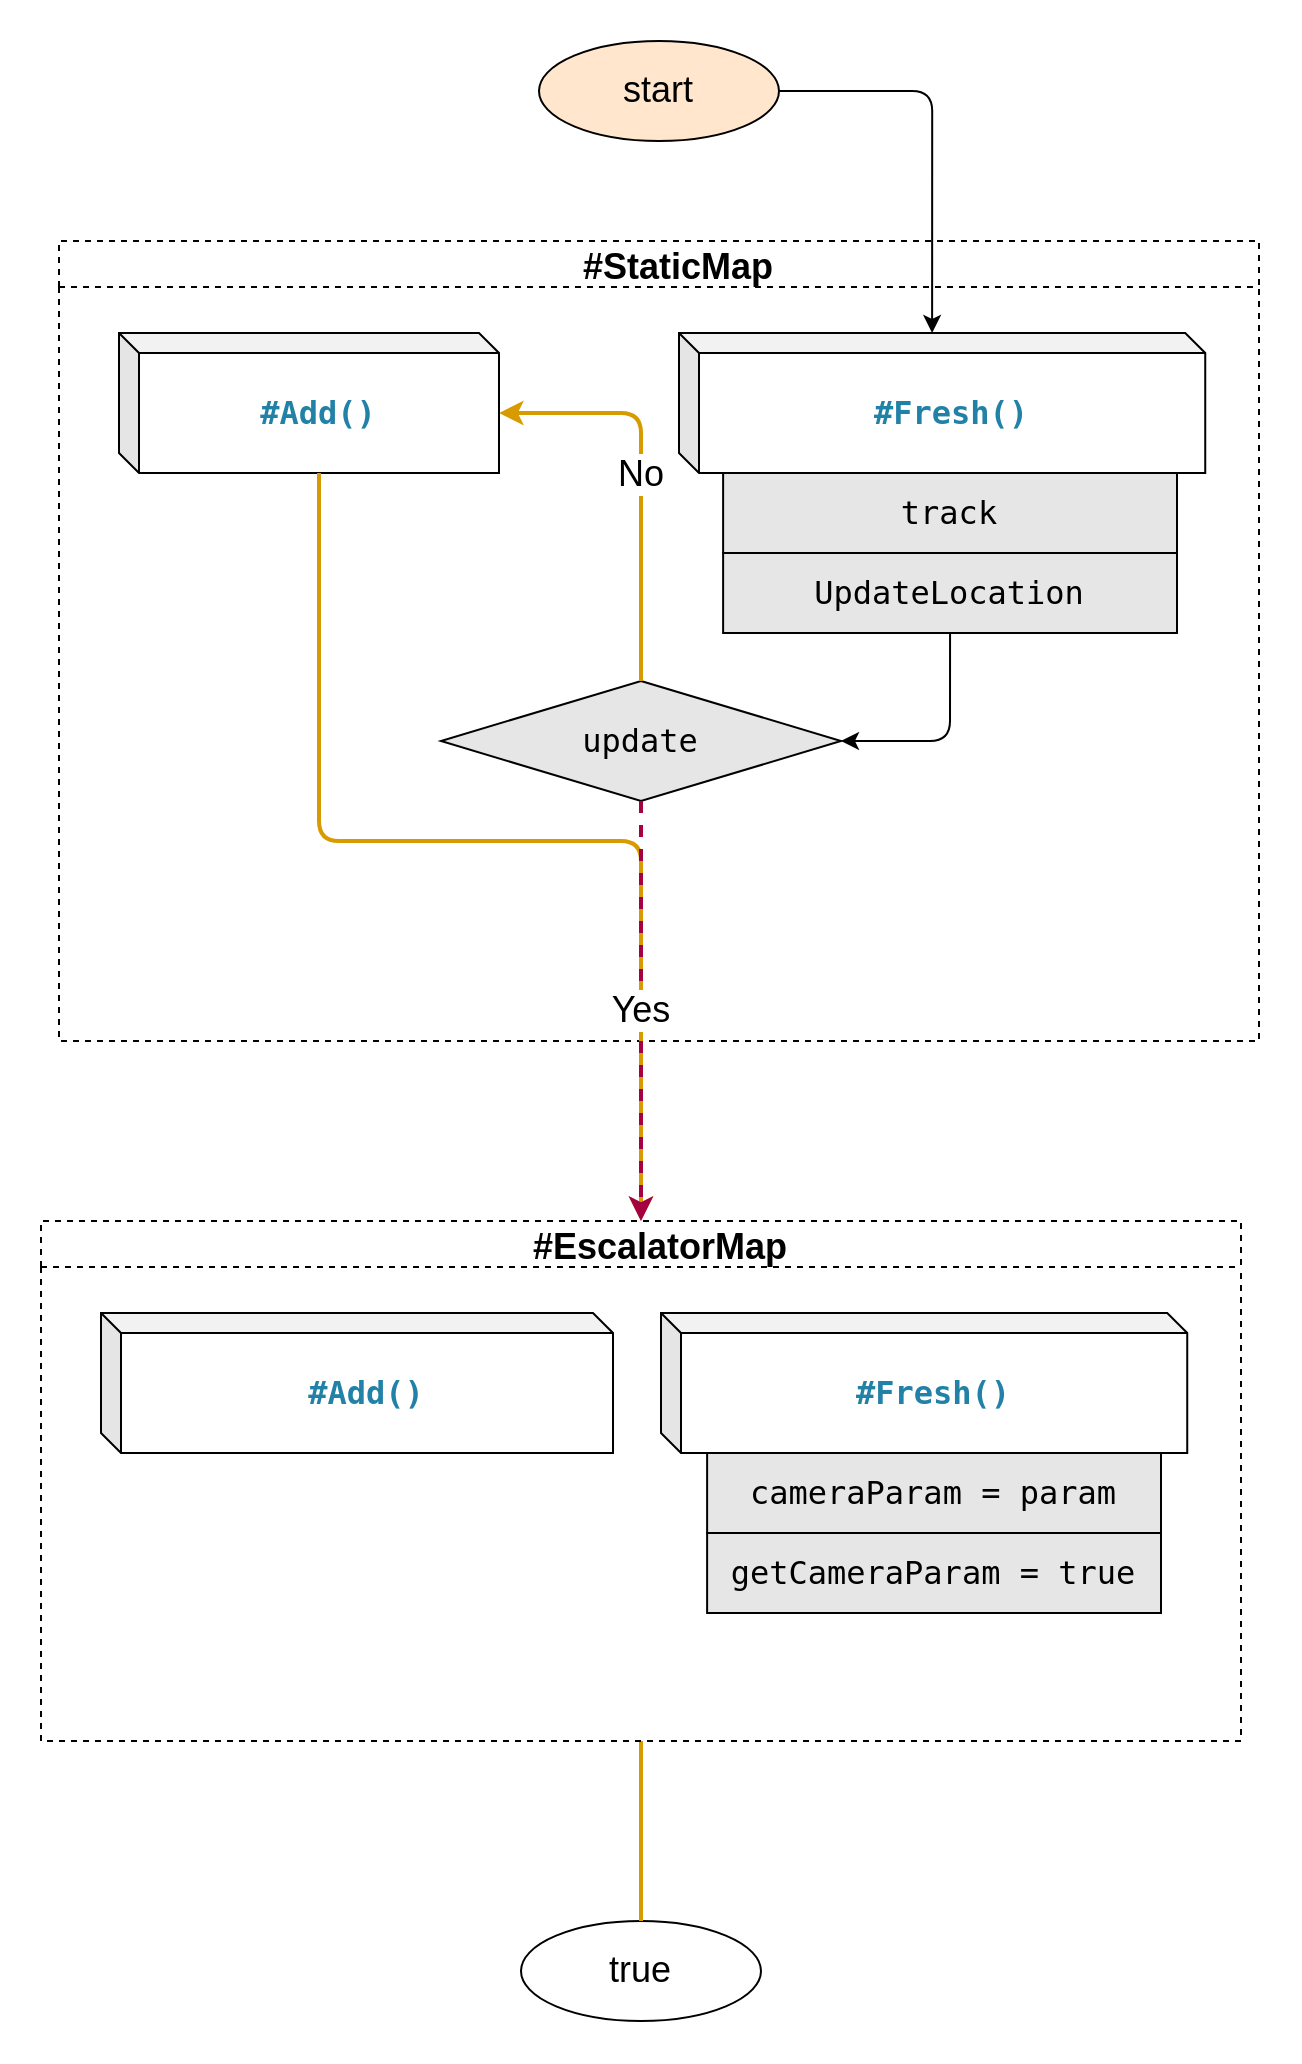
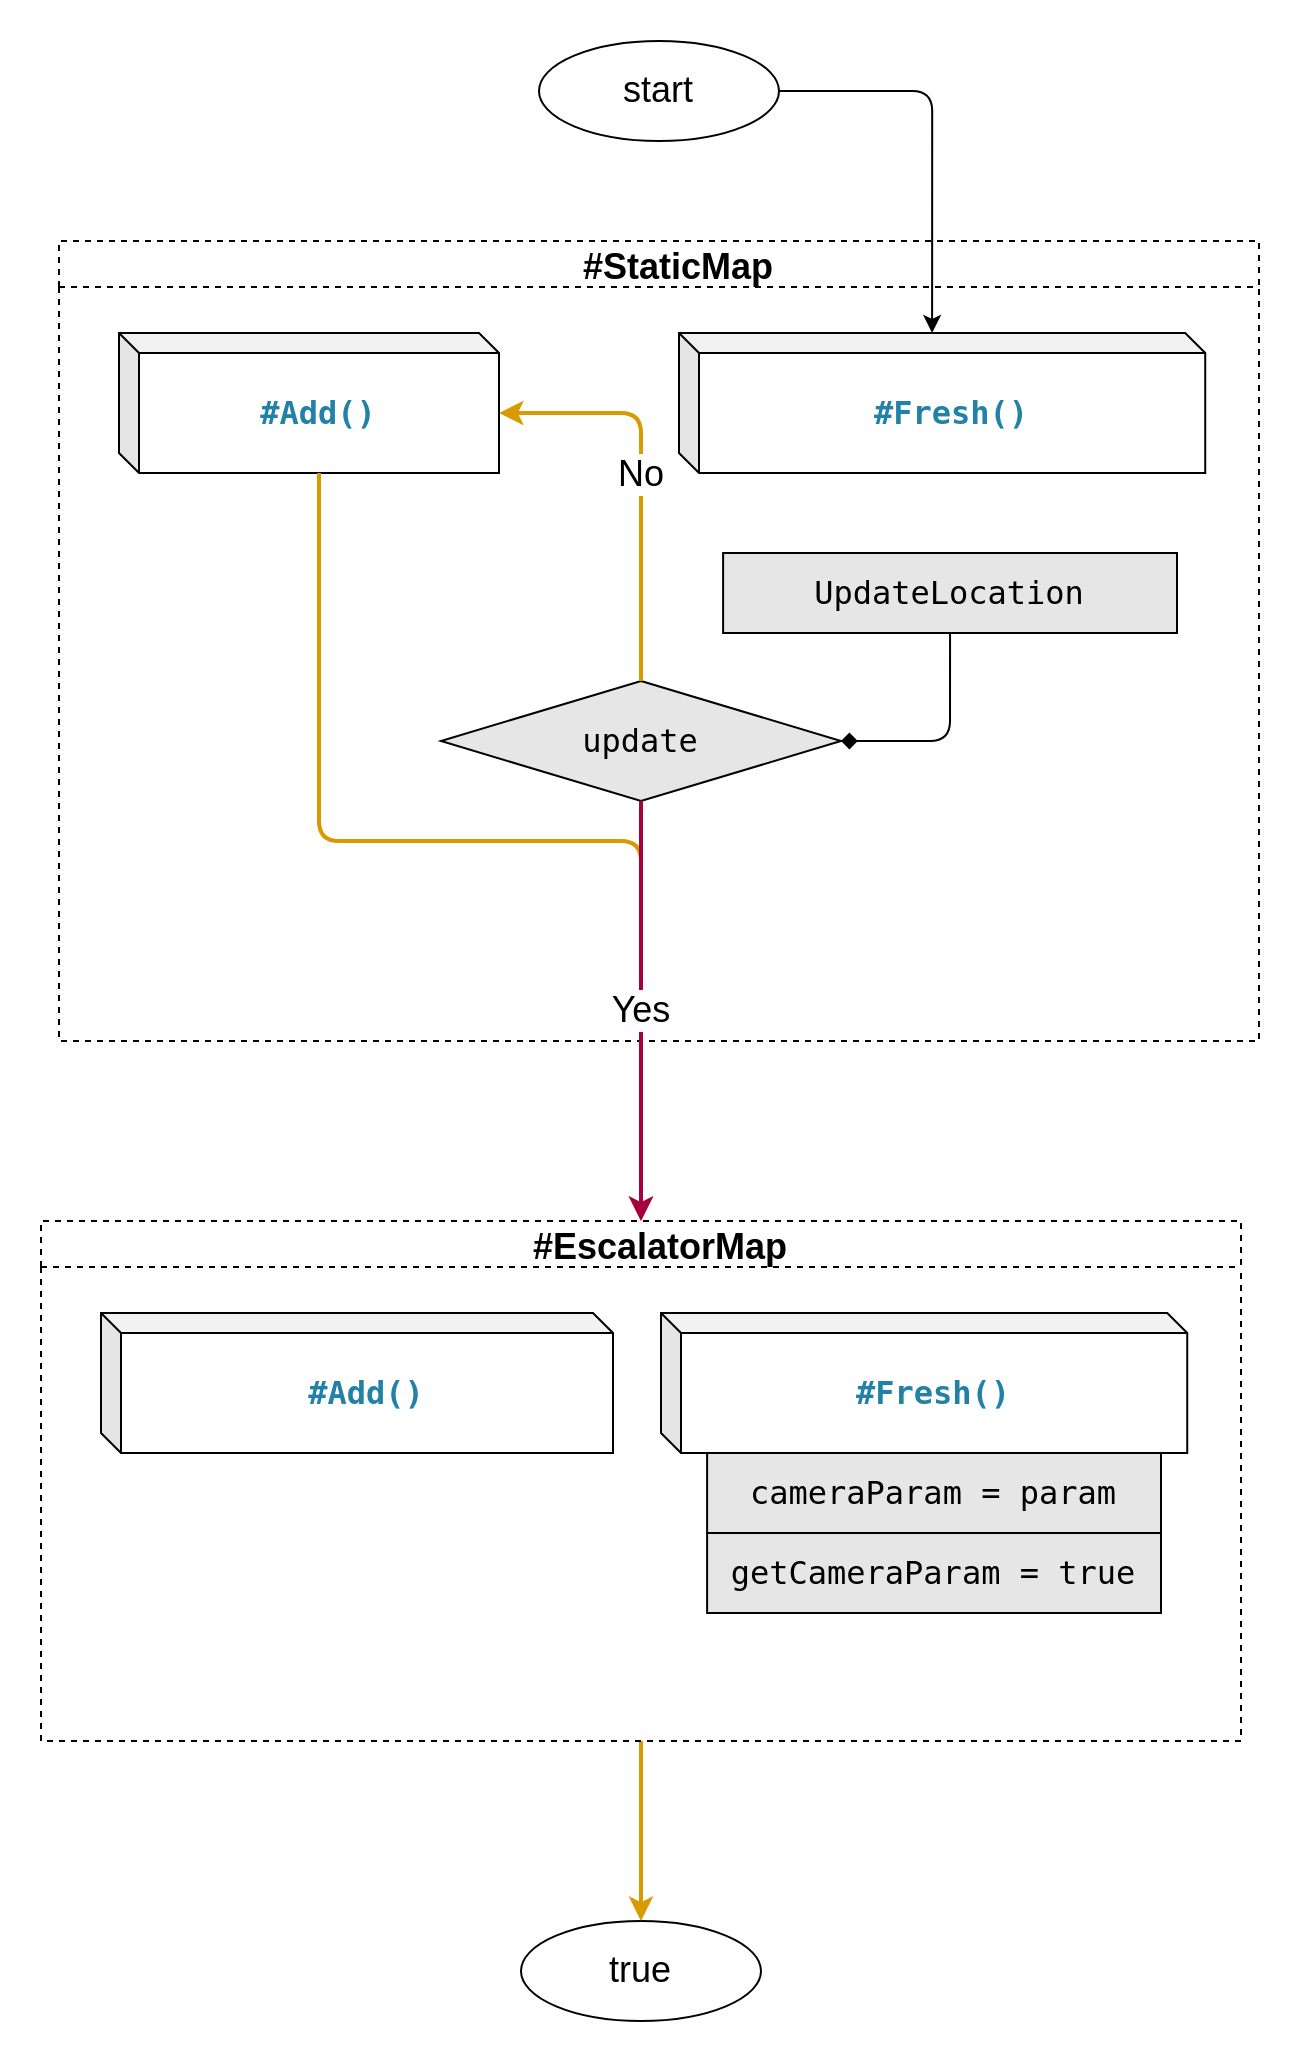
- <mxCell id="13" value="start" style="ellipse;whiteSpace=wrap;html=1;fontSize=18;fontColor=#000000;strokeColor=#000000;fillColor=#ffe6cc;" parent="1" vertex="1"><mxGeometry x="269" y="20" width="120" height="50" as="geometry" /></mxCell>
+ <mxCell id="13" value="start" style="ellipse;whiteSpace=wrap;html=1;fontSize=18;fontColor=#000000;strokeColor=#000000;fillColor=#FFFFFF;" parent="1" vertex="1"><mxGeometry x="269" y="20" width="120" height="50" as="geometry" /></mxCell>
- <mxCell id="8" value="&lt;span style=&quot;font-family: &amp;#34;droid sans mono&amp;#34; , &amp;#34;monospace&amp;#34; , &amp;#34;monospace&amp;#34; , &amp;#34;droid sans fallback&amp;#34; , &amp;#34;droid sans mono&amp;#34; , &amp;#34;monospace&amp;#34; , monospace ; font-size: 16px&quot;&gt;track&lt;/span&gt;" style="rounded=0;whiteSpace=wrap;html=1;labelBackgroundColor=none;fillColor=#E6E6E6;fontColor=#000000;fontStyle=0" vertex="1" parent="6"><mxGeometry x="22.06" y="70" width="226.94" height="40" as="geometry" /></mxCell>
- <mxCell id="10" style="edgeStyle=orthogonalEdgeStyle;html=1;exitX=0.5;exitY=1;exitDx=0;exitDy=0;entryX=1;entryY=0.5;entryDx=0;entryDy=0;" edge="1" parent="2" source="9" target="3"><mxGeometry relative="1" as="geometry" /></mxCell>
+ <mxCell id="10" style="edgeStyle=orthogonalEdgeStyle;html=1;exitX=0.5;exitY=1;exitDx=0;exitDy=0;entryX=1;entryY=0.5;entryDx=0;entryDy=0;endArrow=diamond;" edge="1" parent="2" source="9" target="3"><mxGeometry relative="1" as="geometry" /></mxCell>
- <mxCell id="23" value="Yes" style="edgeStyle=orthogonalEdgeStyle;html=1;exitX=0.5;exitY=1;exitDx=0;exitDy=0;entryX=0.5;entryY=0;entryDx=0;entryDy=0;fontSize=18;fontColor=#000000;strokeWidth=2;fillColor=#d80073;strokeColor=#A50040;dashed=1;" edge="1" parent="1" source="3" target="16"><mxGeometry relative="1" as="geometry"><Array as="points"><mxPoint x="320" y="400" /></Array><mxPoint x="595.22" y="641" as="targetPoint" /></mxGeometry></mxCell>
+ <mxCell id="23" value="Yes" style="edgeStyle=orthogonalEdgeStyle;html=1;exitX=0.5;exitY=1;exitDx=0;exitDy=0;entryX=0.5;entryY=0;entryDx=0;entryDy=0;fontSize=18;fontColor=#000000;strokeWidth=2;fillColor=#d80073;strokeColor=#A50040;" edge="1" parent="1" source="3" target="16"><mxGeometry relative="1" as="geometry"><Array as="points"><mxPoint x="320" y="400" /></Array><mxPoint x="595.22" y="641" as="targetPoint" /></mxGeometry></mxCell>
- <mxCell id="15" style="edgeStyle=orthogonalEdgeStyle;html=1;exitX=0.5;exitY=1;exitDx=0;exitDy=0;entryX=0.5;entryY=0;entryDx=0;entryDy=0;fontSize=18;fontColor=#000000;strokeWidth=2;fillColor=#ffcd28;gradientColor=#ffa500;strokeColor=#d79b00;endArrow=none;" parent="1" source="16" target="14" edge="1"><mxGeometry relative="1" as="geometry"><mxPoint x="160.28" y="951" as="sourcePoint" /></mxGeometry></mxCell>
+ <mxCell id="15" style="edgeStyle=orthogonalEdgeStyle;html=1;exitX=0.5;exitY=1;exitDx=0;exitDy=0;entryX=0.5;entryY=0;entryDx=0;entryDy=0;fontSize=18;fontColor=#000000;strokeWidth=2;fillColor=#ffcd28;gradientColor=#ffa500;strokeColor=#d79b00;" parent="1" source="16" target="14" edge="1"><mxGeometry relative="1" as="geometry"><mxPoint x="160.28" y="951" as="sourcePoint" /></mxGeometry></mxCell>
